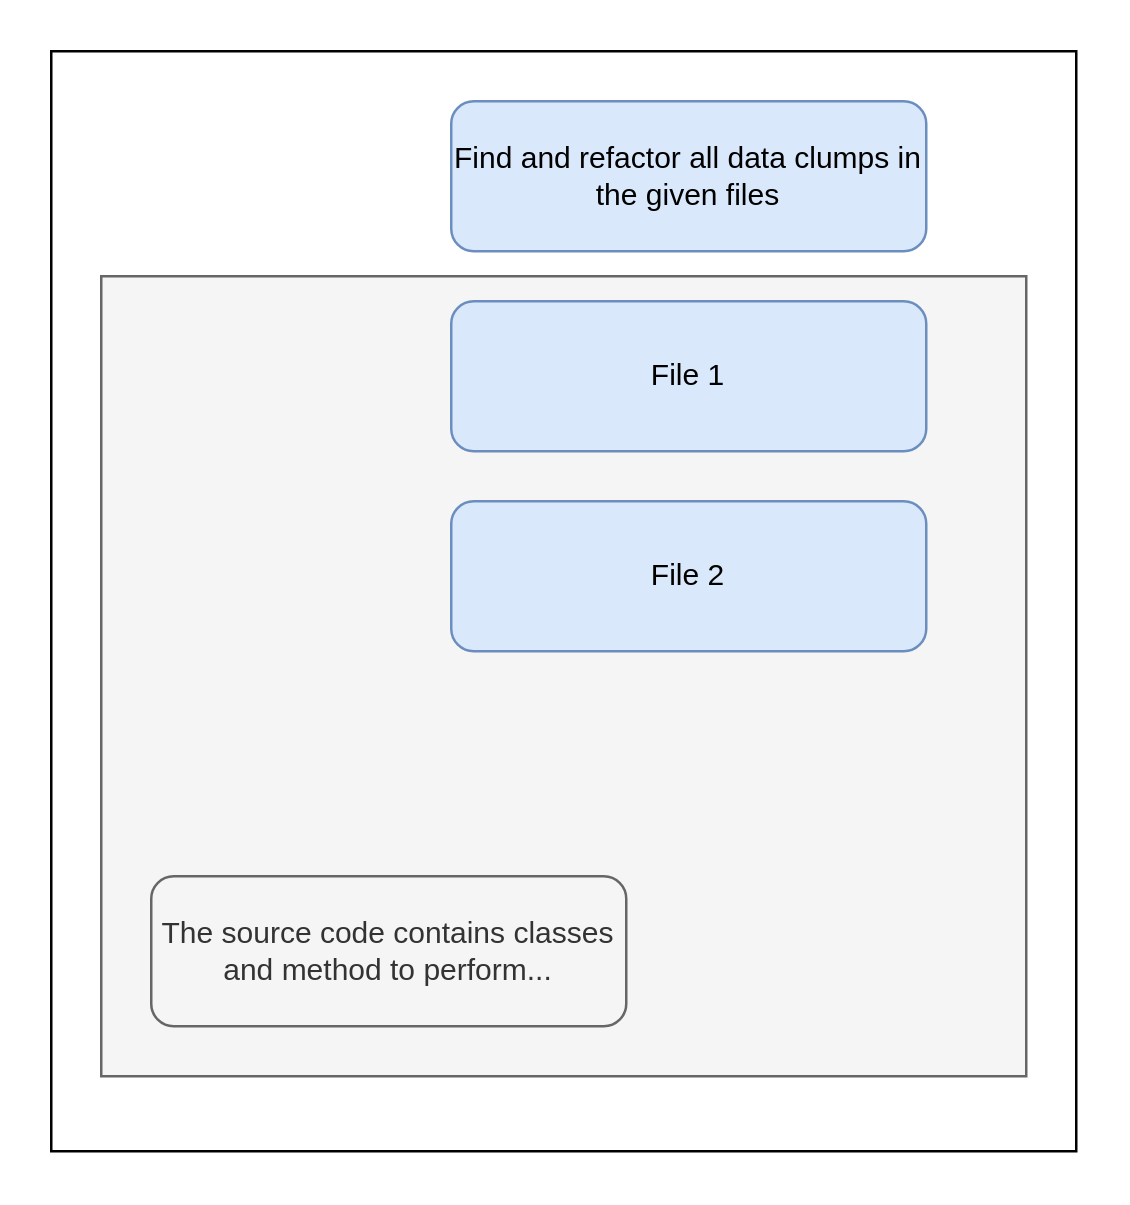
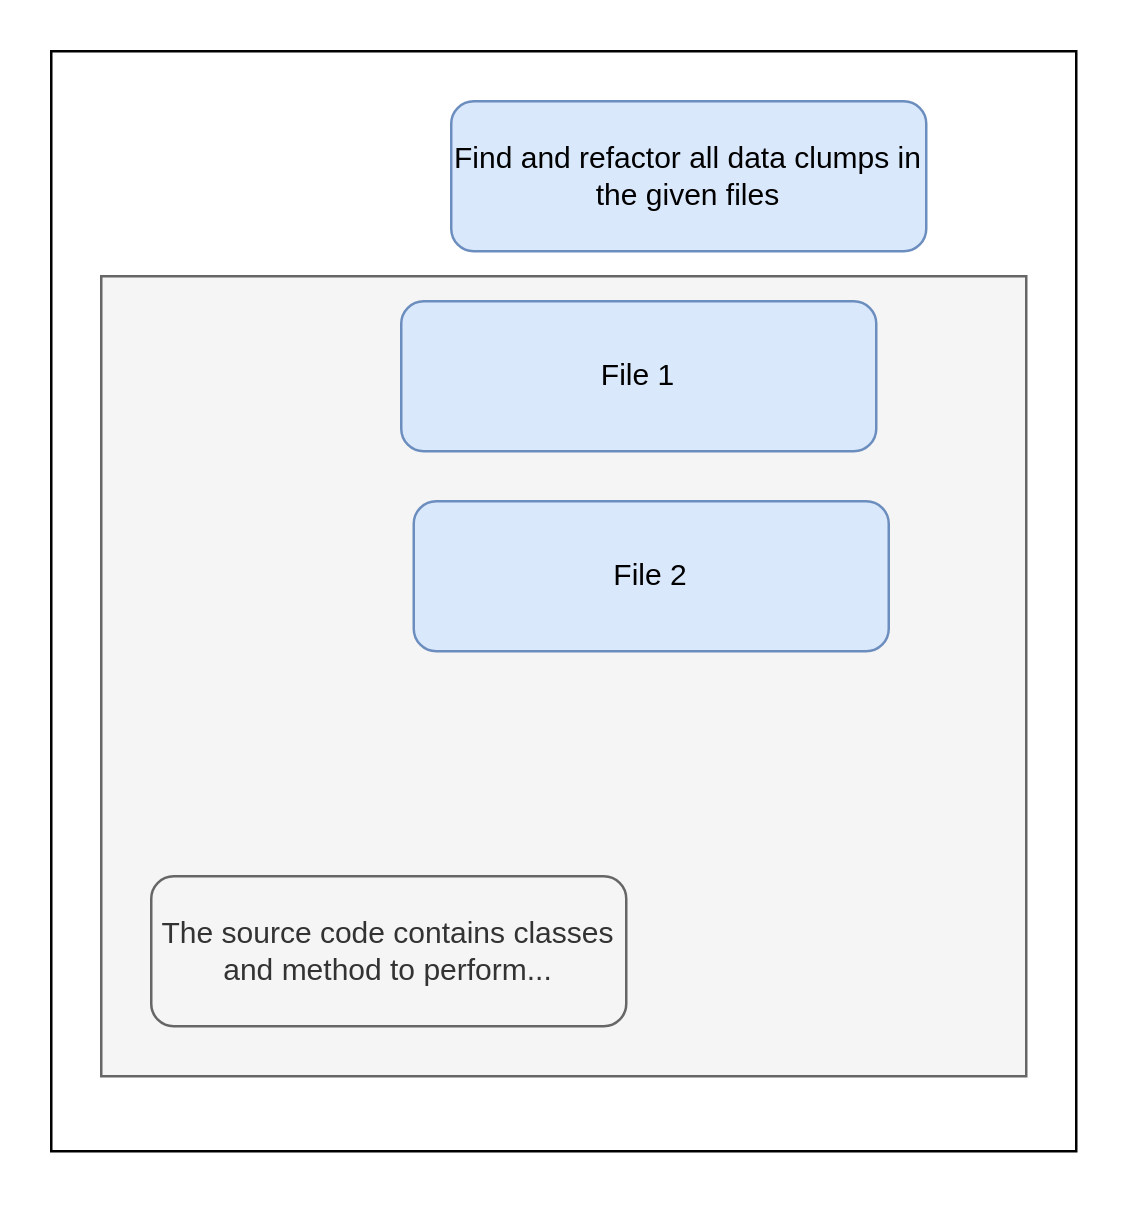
- <mxCell id="5" value="File 1" style="rounded=1;whiteSpace=wrap;html=1;fillColor=#dae8fc;strokeColor=#6c8ebf;" vertex="1" parent="1"><mxGeometry x="180" y="120" width="190" height="60" as="geometry" /></mxCell>
+ <mxCell id="5" value="File 1" style="rounded=1;whiteSpace=wrap;html=1;fillColor=#dae8fc;strokeColor=#6c8ebf;" vertex="1" parent="1"><mxGeometry x="160" y="120" width="190" height="60" as="geometry" /></mxCell>
- <mxCell id="6" value="File 2" style="rounded=1;whiteSpace=wrap;html=1;fillColor=#dae8fc;strokeColor=#6c8ebf;" vertex="1" parent="1"><mxGeometry x="180" y="200" width="190" height="60" as="geometry" /></mxCell>
+ <mxCell id="6" value="File 2" style="rounded=1;whiteSpace=wrap;html=1;fillColor=#dae8fc;strokeColor=#6c8ebf;" vertex="1" parent="1"><mxGeometry x="165" y="200" width="190" height="60" as="geometry" /></mxCell>
